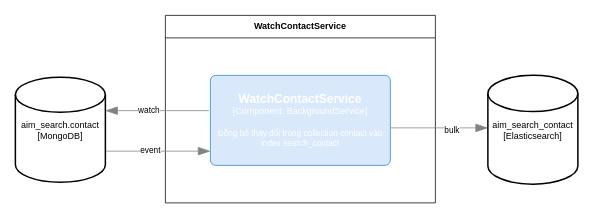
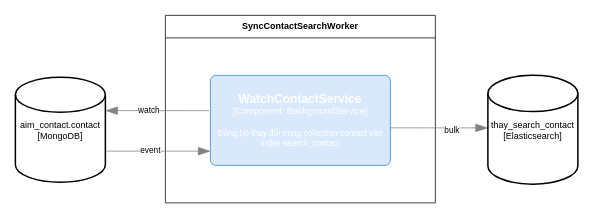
- <mxCell id="2" value="WatchContactService" style="swimlane;whiteSpace=wrap;html=1;startSize=30;" parent="1" vertex="1"><mxGeometry x="220" y="20" width="360" height="250" as="geometry" /></mxCell>
+ <mxCell id="2" value="SyncContactSearchWorker" style="swimlane;whiteSpace=wrap;html=1;startSize=30;" parent="1" vertex="1"><mxGeometry x="220" y="20" width="360" height="250" as="geometry" /></mxCell>
- <mxCell id="4" value="aim_search.contact&lt;br&gt;[MongoDB]" style="strokeWidth=2;html=1;shape=mxgraph.flowchart.database;whiteSpace=wrap;" parent="1" vertex="1"><mxGeometry x="20" y="102.5" width="120" height="140" as="geometry" /></mxCell>
+ <mxCell id="4" value="aim_contact.contact&lt;br&gt;[MongoDB]" style="strokeWidth=2;html=1;shape=mxgraph.flowchart.database;whiteSpace=wrap;" parent="1" vertex="1"><mxGeometry x="20" y="102.5" width="120" height="140" as="geometry" /></mxCell>
- <mxCell id="5" value="aim_search_contact&lt;br&gt;[Elasticsearch]" style="strokeWidth=2;html=1;shape=mxgraph.flowchart.database;whiteSpace=wrap;" parent="1" vertex="1"><mxGeometry x="650" y="100" width="120" height="145" as="geometry" /></mxCell>
+ <mxCell id="5" value="thay_search_contact&lt;br&gt;[Elasticsearch]" style="strokeWidth=2;html=1;shape=mxgraph.flowchart.database;whiteSpace=wrap;" parent="1" vertex="1"><mxGeometry x="650" y="100" width="120" height="145" as="geometry" /></mxCell>
